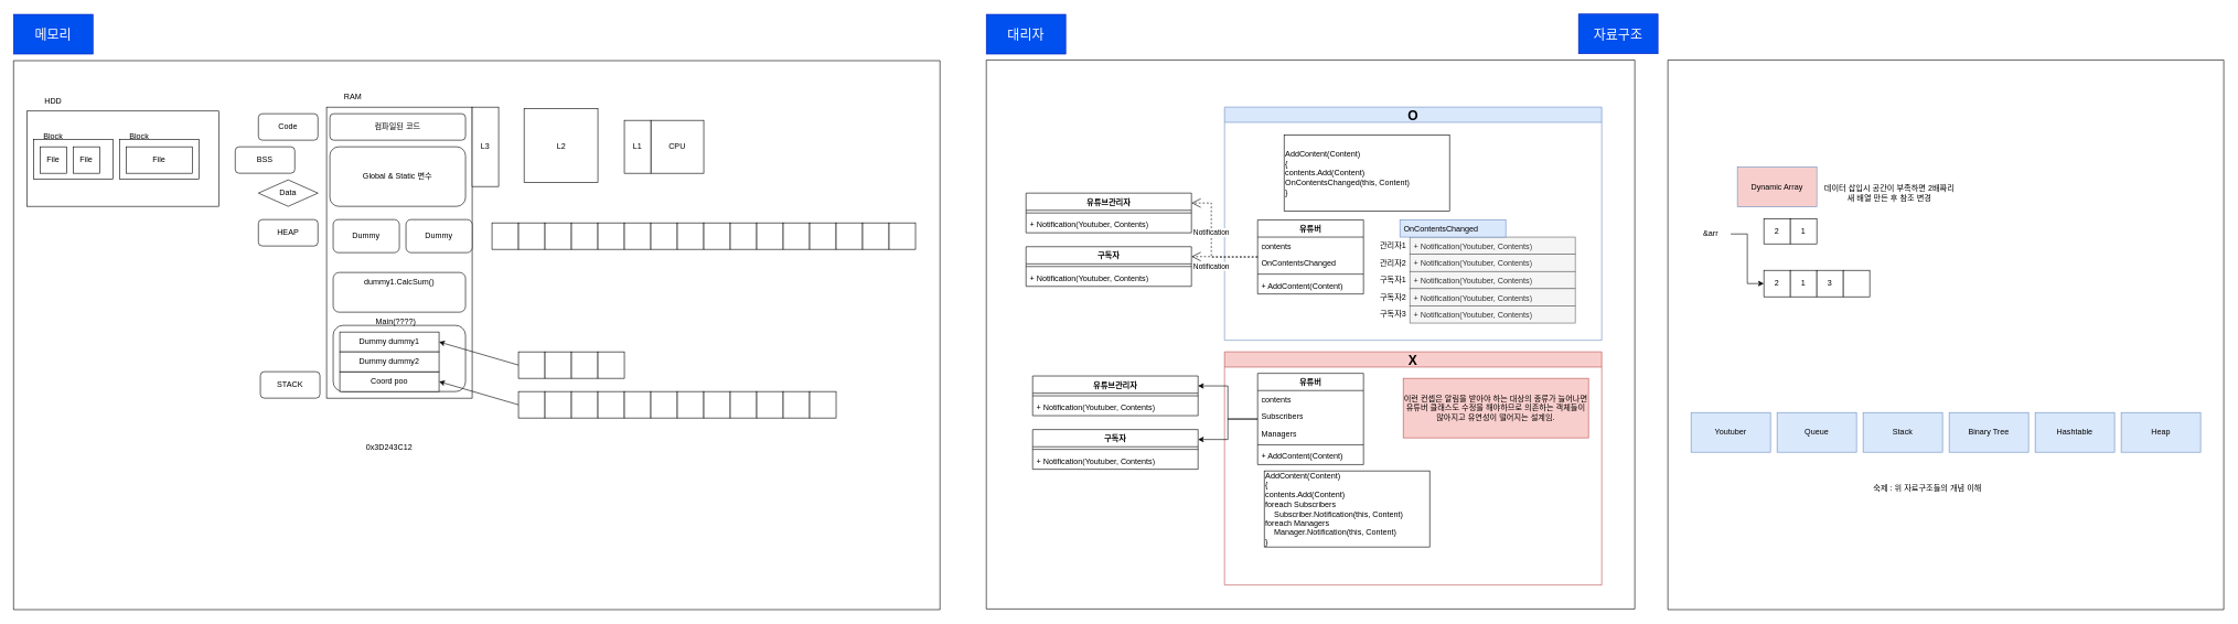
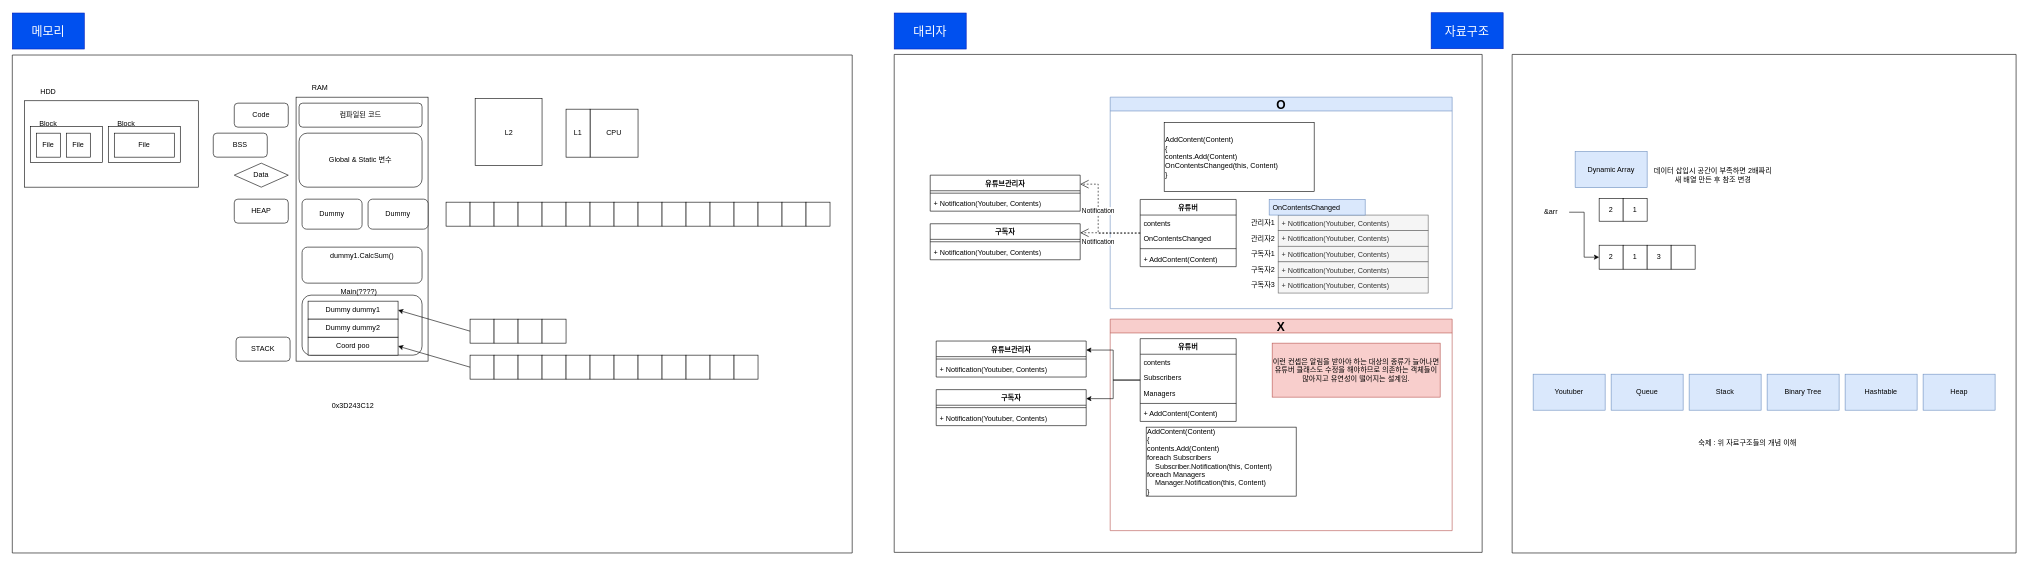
- <mxCell id="130" value="L3" style="rounded=0;whiteSpace=wrap;html=1;" parent="66" vertex="1"><mxGeometry x="693" y="70.25" width="40" height="120" as="geometry" /></mxCell>
- <mxCell id="49" value="Dynamic Array" style="rounded=0;whiteSpace=wrap;html=1;fillColor=#f8cecc;strokeColor=#6c8ebf;" parent="48" vertex="1"><mxGeometry x="105" y="162" width="120" height="60" as="geometry" /></mxCell>
+ <mxCell id="49" value="Dynamic Array" style="rounded=0;whiteSpace=wrap;html=1;fillColor=#dae8fc;strokeColor=#6c8ebf;" parent="48" vertex="1"><mxGeometry x="105" y="162" width="120" height="60" as="geometry" /></mxCell>
